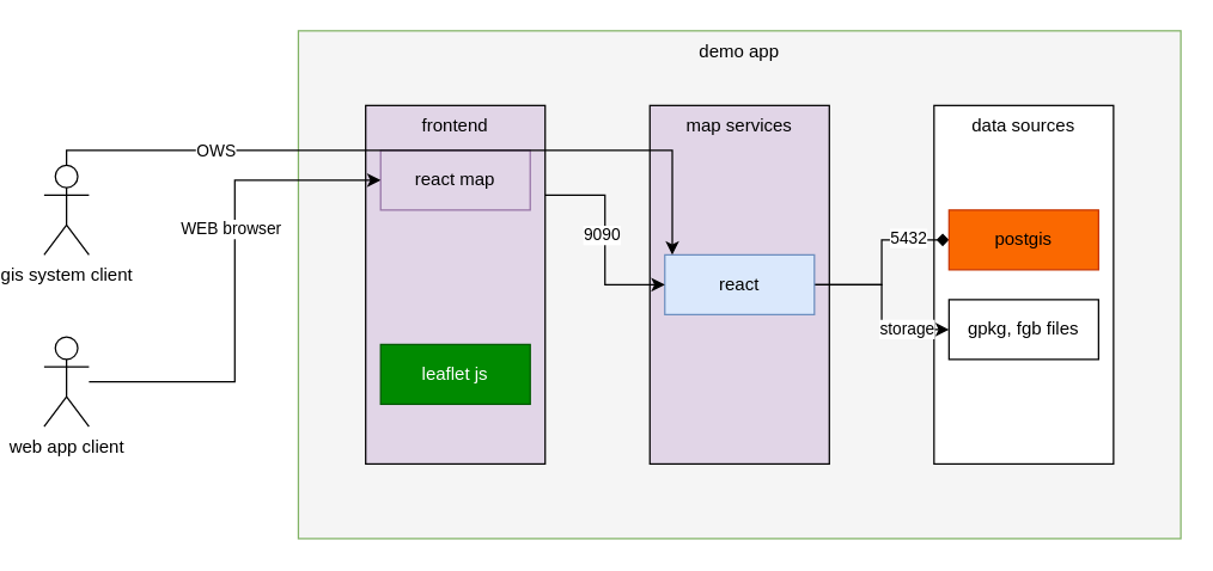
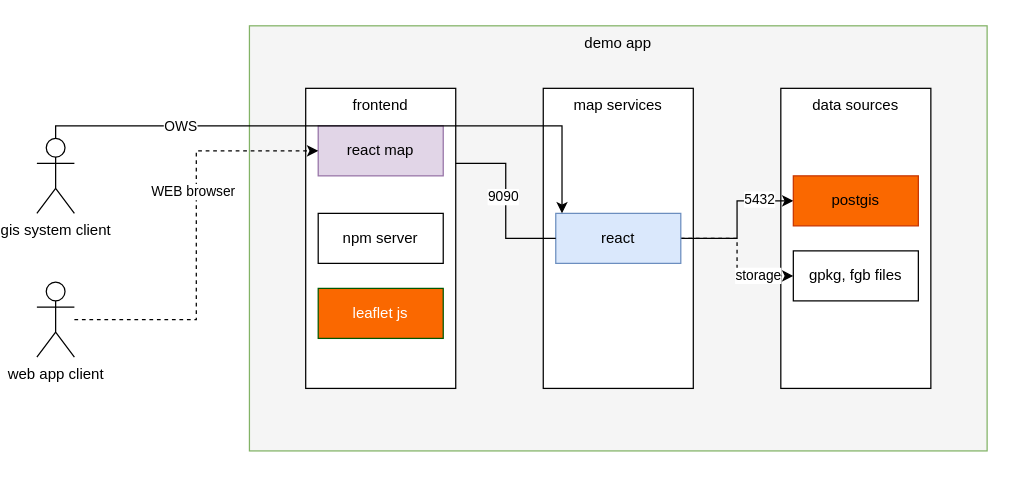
- <mxCell id="3" value="frontend" style="rounded=0;whiteSpace=wrap;html=1;verticalAlign=top;fillColor=#e1d5e7;" vertex="1" parent="1"><mxGeometry x="235" y="70" width="120" height="240" as="geometry" /></mxCell>
+ <mxCell id="3" value="frontend" style="rounded=0;whiteSpace=wrap;html=1;verticalAlign=top;" vertex="1" parent="1"><mxGeometry x="235" y="70" width="120" height="240" as="geometry" /></mxCell>
- <mxCell id="4" value="map services" style="rounded=0;whiteSpace=wrap;html=1;verticalAlign=top;fillColor=#e1d5e7;" vertex="1" parent="1"><mxGeometry x="425" y="70" width="120" height="240" as="geometry" /></mxCell>
+ <mxCell id="4" value="map services" style="rounded=0;whiteSpace=wrap;html=1;verticalAlign=top;" vertex="1" parent="1"><mxGeometry x="425" y="70" width="120" height="240" as="geometry" /></mxCell>
- <mxCell id="9" style="edgeStyle=orthogonalEdgeStyle;rounded=0;orthogonalLoop=1;jettySize=auto;html=1;entryX=0;entryY=0.5;entryDx=0;entryDy=0;endArrow=diamond;" edge="1" parent="1" source="13" target="14"><mxGeometry relative="1" as="geometry" /></mxCell>
+ <mxCell id="9" style="edgeStyle=orthogonalEdgeStyle;rounded=0;orthogonalLoop=1;jettySize=auto;html=1;entryX=0;entryY=0.5;entryDx=0;entryDy=0;" edge="1" parent="1" source="13" target="14"><mxGeometry relative="1" as="geometry" /></mxCell>
+ <mxCell id="7" value="npm server" style="rounded=0;whiteSpace=wrap;html=1;" vertex="1" parent="1"><mxGeometry x="245" y="170" width="100" height="40" as="geometry" /></mxCell>
- <mxCell id="16" style="edgeStyle=orthogonalEdgeStyle;rounded=0;orthogonalLoop=1;jettySize=auto;html=1;exitX=1;exitY=0.25;exitDx=0;exitDy=0;entryX=0;entryY=0.5;entryDx=0;entryDy=0;" edge="1" parent="1" source="3" target="13"><mxGeometry relative="1" as="geometry" /></mxCell>
+ <mxCell id="16" style="edgeStyle=orthogonalEdgeStyle;rounded=0;orthogonalLoop=1;jettySize=auto;html=1;exitX=1;exitY=0.25;exitDx=0;exitDy=0;entryX=0;entryY=0.5;entryDx=0;entryDy=0;endArrow=none;" edge="1" parent="1" source="3" target="13"><mxGeometry relative="1" as="geometry" /></mxCell>
- <mxCell id="11" style="edgeStyle=orthogonalEdgeStyle;rounded=0;orthogonalLoop=1;jettySize=auto;html=1;entryX=0;entryY=0.5;entryDx=0;entryDy=0;" edge="1" parent="1" source="13" target="15"><mxGeometry relative="1" as="geometry" /></mxCell>
+ <mxCell id="11" style="edgeStyle=orthogonalEdgeStyle;rounded=0;orthogonalLoop=1;jettySize=auto;html=1;entryX=0;entryY=0.5;entryDx=0;entryDy=0;dashed=1;" edge="1" parent="1" source="13" target="15"><mxGeometry relative="1" as="geometry" /></mxCell>
- <mxCell id="8" value="leaflet js" style="rounded=0;whiteSpace=wrap;html=1;fillColor=#008a00;fontColor=#ffffff;strokeColor=#005700;" vertex="1" parent="1"><mxGeometry x="245" y="230" width="100" height="40" as="geometry" /></mxCell>
+ <mxCell id="8" value="leaflet js" style="rounded=0;whiteSpace=wrap;html=1;fillColor=#fa6800;fontColor=#ffffff;strokeColor=#005700;" vertex="1" parent="1"><mxGeometry x="245" y="230" width="100" height="40" as="geometry" /></mxCell>
- <mxCell id="21" style="edgeStyle=orthogonalEdgeStyle;rounded=0;orthogonalLoop=1;jettySize=auto;html=1;entryX=0;entryY=0.5;entryDx=0;entryDy=0;" edge="1" parent="1" source="23" target="6"><mxGeometry relative="1" as="geometry" /></mxCell>
+ <mxCell id="21" style="edgeStyle=orthogonalEdgeStyle;rounded=0;orthogonalLoop=1;jettySize=auto;html=1;entryX=0;entryY=0.5;entryDx=0;entryDy=0;dashed=1;" edge="1" parent="1" source="23" target="6"><mxGeometry relative="1" as="geometry" /></mxCell>
